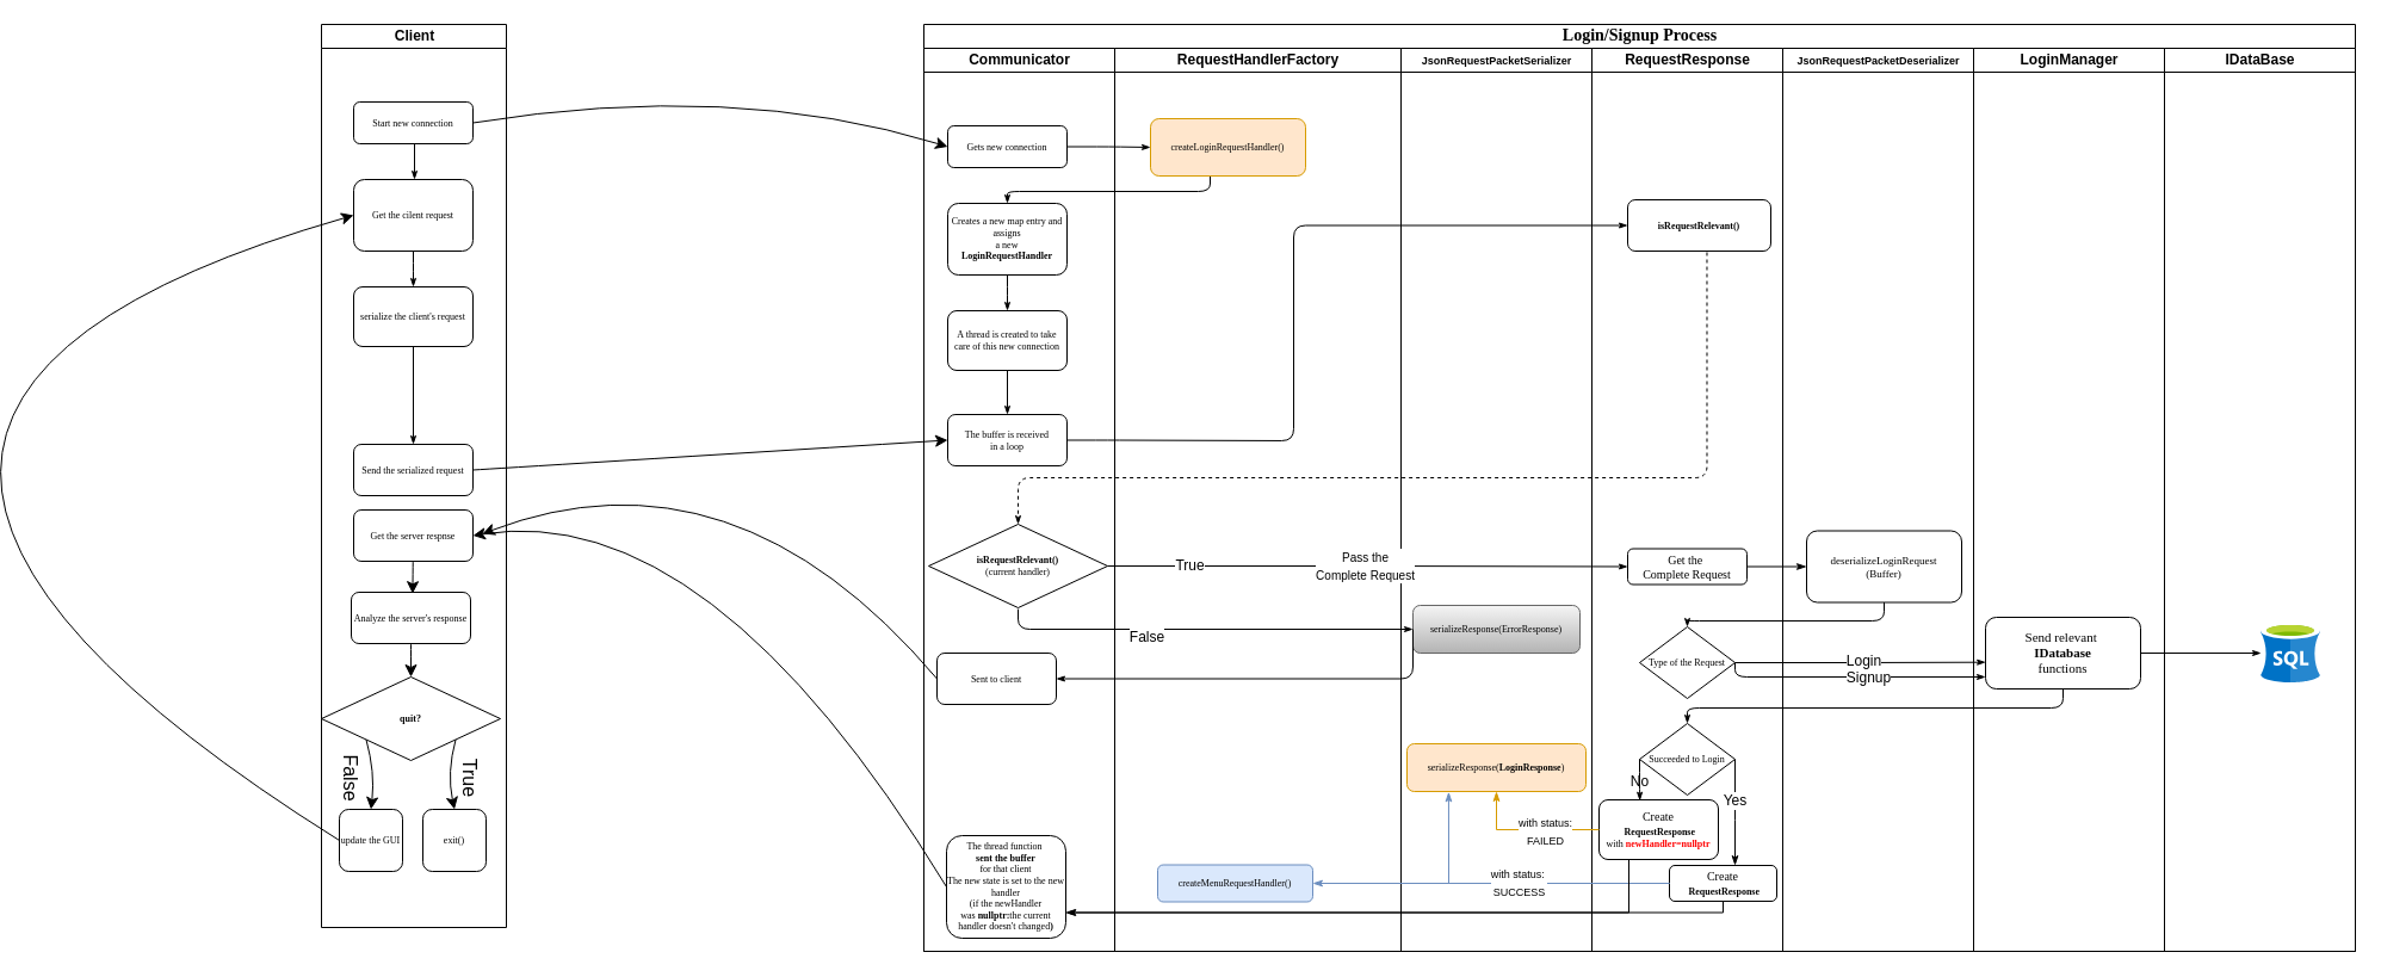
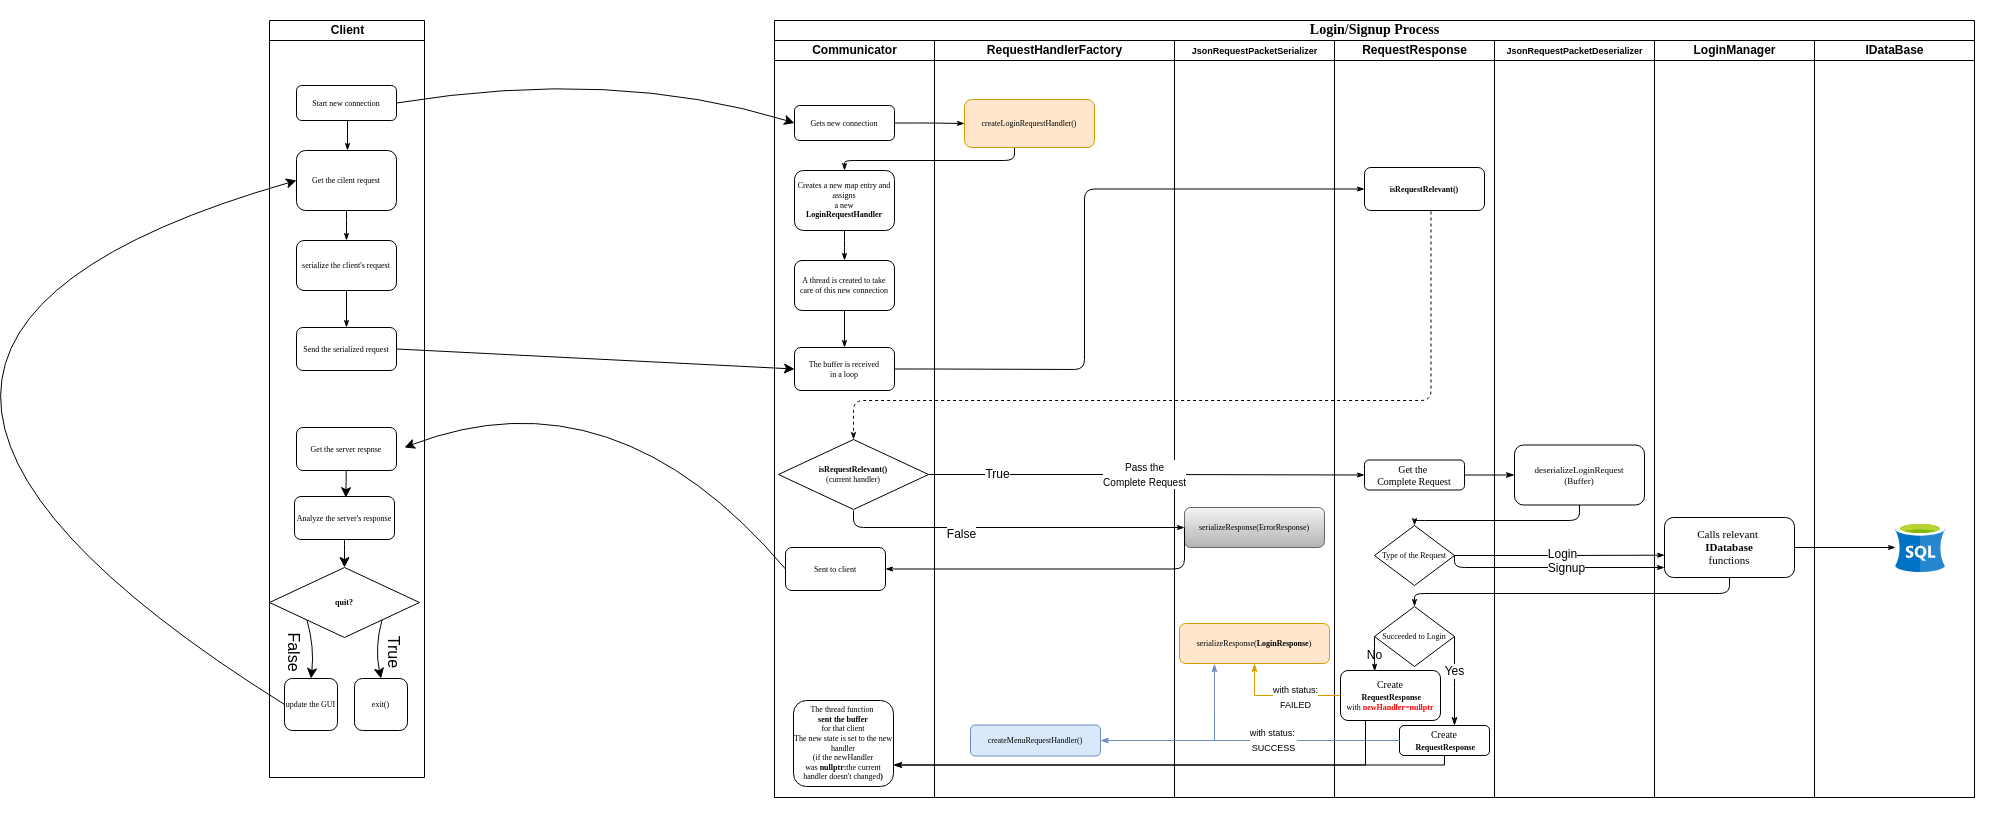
- <mxCell id="67" value="&lt;div style=&quot;text-align: center&quot;&gt;Send the serialized request&lt;/div&gt;" style="rounded=1;whiteSpace=wrap;html=1;shadow=0;labelBackgroundColor=none;strokeColor=#000000;strokeWidth=1;fillColor=#ffffff;fontFamily=Verdana;fontSize=8;fontColor=#000000;align=center;" vertex="1" parent="62"><mxGeometry x="27" y="352" width="100" height="43" as="geometry" /></mxCell>
+ <mxCell id="67" value="&lt;div style=&quot;text-align: center&quot;&gt;Send the serialized request&lt;/div&gt;" style="rounded=1;whiteSpace=wrap;html=1;shadow=0;labelBackgroundColor=none;strokeColor=#000000;strokeWidth=1;fillColor=#ffffff;fontFamily=Verdana;fontSize=8;fontColor=#000000;align=center;" vertex="1" parent="62"><mxGeometry x="27" y="307" width="100" height="43" as="geometry" /></mxCell>
- <mxCell id="84" style="edgeStyle=none;curved=1;rounded=0;orthogonalLoop=1;jettySize=auto;html=1;exitX=0;exitY=0.5;exitDx=0;exitDy=0;fontSize=12;startSize=8;endSize=8;entryX=1;entryY=0.5;entryDx=0;entryDy=0;" edge="1" parent="1" source="13" target="74"><mxGeometry relative="1" as="geometry"><mxPoint x="250" y="497" as="targetPoint" /><Array as="points"><mxPoint x="350" y="417" /></Array></mxGeometry></mxCell>
- <mxCell id="40" value="&lt;font style=&quot;font-size: 11px&quot;&gt;&lt;span&gt;Send relevant&amp;nbsp;&lt;br&gt;&lt;/span&gt;&lt;b&gt;IDatabase&lt;br&gt;&lt;/b&gt;&lt;span&gt;functions&lt;/span&gt;&lt;/font&gt;&lt;br&gt;" style="rounded=1;whiteSpace=wrap;html=1;shadow=0;labelBackgroundColor=none;strokeColor=#000000;strokeWidth=1;fillColor=#ffffff;fontFamily=Verdana;fontSize=8;fontColor=#000000;align=center;" vertex="1" parent="39"><mxGeometry x="10" y="477" width="130" height="60" as="geometry" /></mxCell>
+ <mxCell id="40" value="&lt;font style=&quot;font-size: 11px&quot;&gt;&lt;span&gt;Calls relevant&amp;nbsp;&lt;br&gt;&lt;/span&gt;&lt;b&gt;IDatabase&lt;br&gt;&lt;/b&gt;&lt;span&gt;functions&lt;/span&gt;&lt;/font&gt;&lt;br&gt;" style="rounded=1;whiteSpace=wrap;html=1;shadow=0;labelBackgroundColor=none;strokeColor=#000000;strokeWidth=1;fillColor=#ffffff;fontFamily=Verdana;fontSize=8;fontColor=#000000;align=center;" vertex="1" parent="39"><mxGeometry x="10" y="477" width="130" height="60" as="geometry" /></mxCell>
